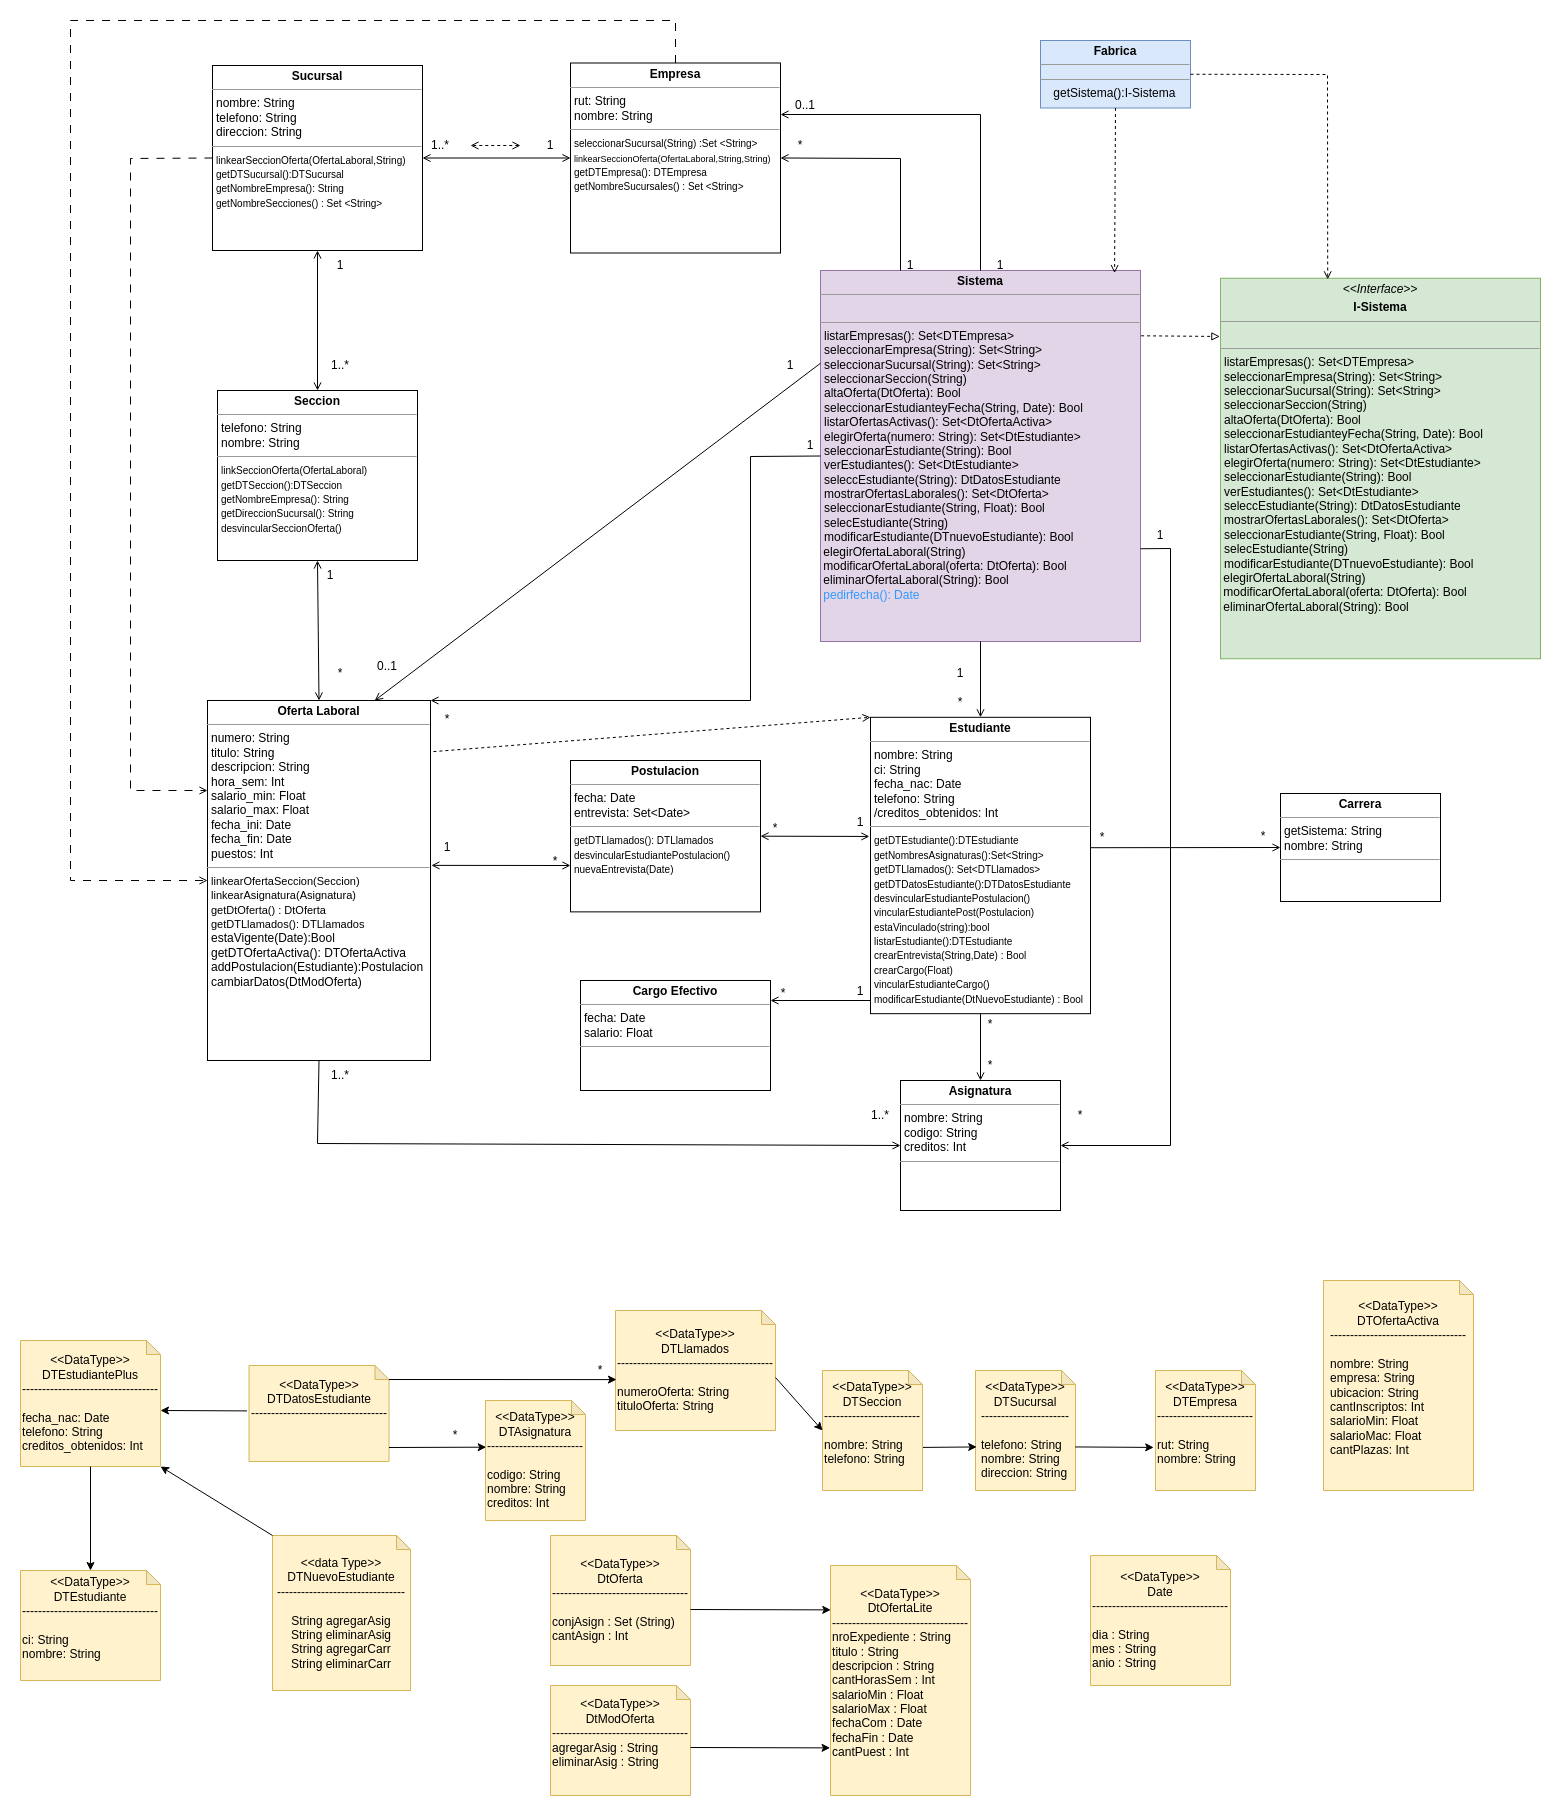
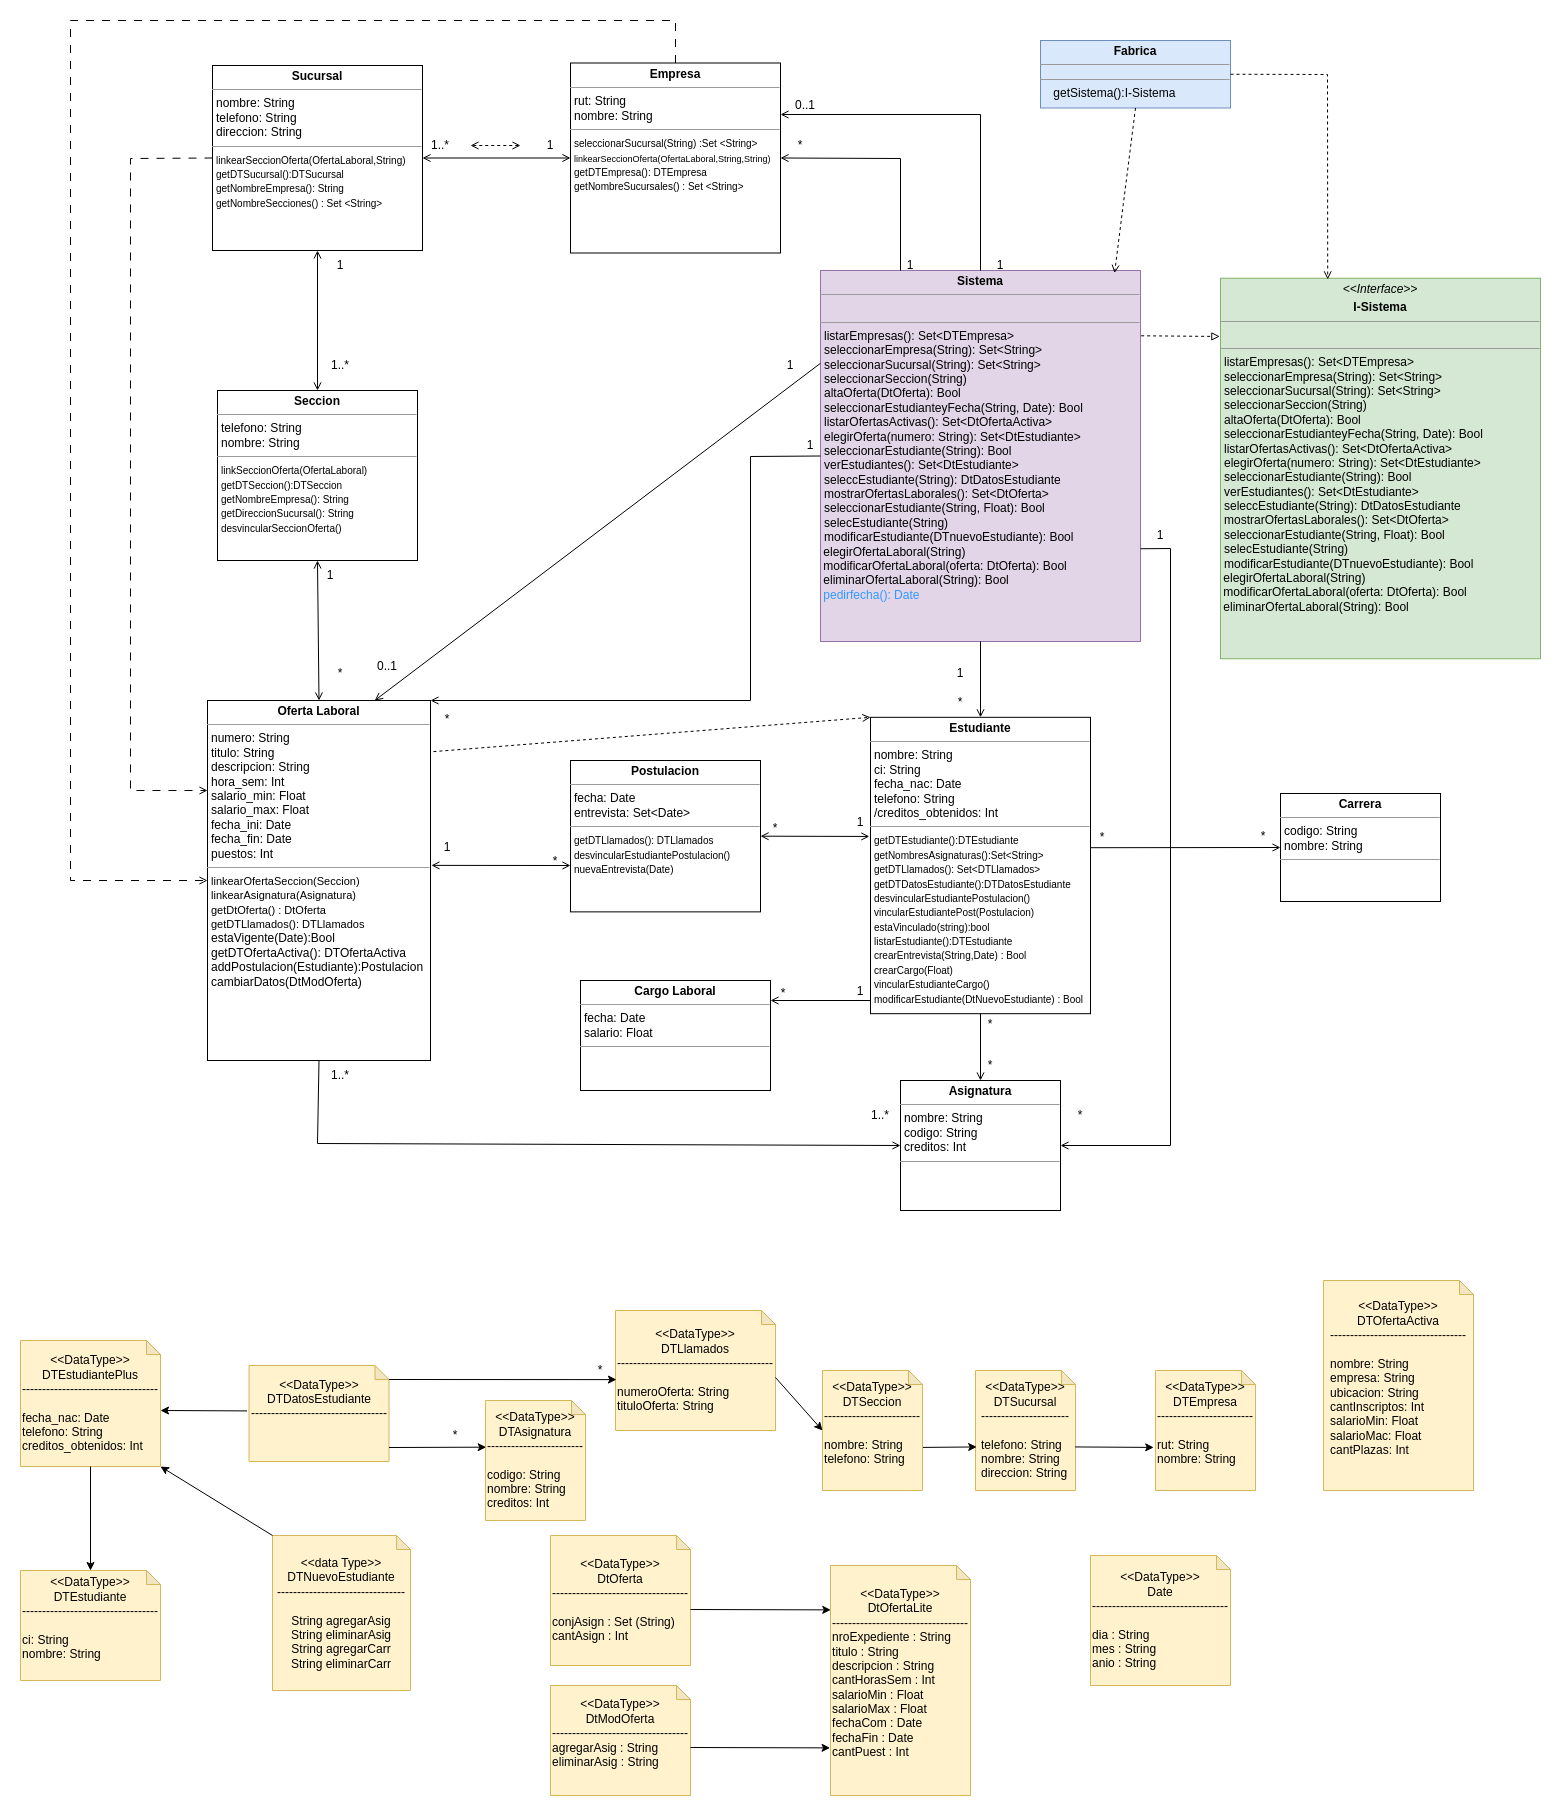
- <mxCell id="45" value="&lt;p style=&quot;margin:0px;margin-top:4px;text-align:center;&quot;&gt;&lt;b&gt;Fabrica&lt;/b&gt;&lt;/p&gt;&lt;hr size=&quot;1&quot;&gt;&lt;div style=&quot;height:2px;&quot;&gt;&lt;/div&gt;&lt;hr size=&quot;1&quot;&gt;&lt;div style=&quot;height:2px;&quot;&gt;&amp;nbsp; &amp;nbsp; getSistema():I-Sistema&lt;/div&gt;" style="verticalAlign=top;align=left;overflow=fill;fontSize=12;fontFamily=Helvetica;html=1;whiteSpace=wrap;fillColor=#dae8fc;strokeColor=#6c8ebf;" vertex="1" parent="1"><mxGeometry x="1040" y="40" width="150" height="67.5" as="geometry" /></mxCell>
+ <mxCell id="45" value="&lt;p style=&quot;margin:0px;margin-top:4px;text-align:center;&quot;&gt;&lt;b&gt;Fabrica&lt;/b&gt;&lt;/p&gt;&lt;hr size=&quot;1&quot;&gt;&lt;div style=&quot;height:2px;&quot;&gt;&lt;/div&gt;&lt;hr size=&quot;1&quot;&gt;&lt;div style=&quot;height:2px;&quot;&gt;&amp;nbsp; &amp;nbsp; getSistema():I-Sistema&lt;/div&gt;" style="verticalAlign=top;align=left;overflow=fill;fontSize=12;fontFamily=Helvetica;html=1;whiteSpace=wrap;fillColor=#dae8fc;strokeColor=#6c8ebf;" vertex="1" parent="1"><mxGeometry x="1040" y="40" width="190" height="67.5" as="geometry" /></mxCell>
- <mxCell id="86" value="&lt;p style=&quot;margin:0px;margin-top:4px;text-align:center;&quot;&gt;&lt;b&gt;Carrera&lt;/b&gt;&lt;br&gt;&lt;/p&gt;&lt;hr size=&quot;1&quot;&gt;&lt;p style=&quot;border-color: var(--border-color); margin: 0px 0px 0px 4px;&quot;&gt;getSistema: String&lt;/p&gt;&lt;p style=&quot;margin:0px;margin-left:4px;&quot;&gt;&lt;/p&gt;&lt;p style=&quot;margin:0px;margin-left:4px;&quot;&gt;nombre: String&lt;/p&gt;&lt;hr size=&quot;1&quot;&gt;&lt;p style=&quot;border-color: var(--border-color); margin: 0px 0px 0px 4px;&quot;&gt;&lt;br&gt;&lt;/p&gt;" style="verticalAlign=top;align=left;overflow=fill;fontSize=12;fontFamily=Helvetica;html=1;whiteSpace=wrap;" vertex="1" parent="1"><mxGeometry x="1280" y="793" width="160" height="108" as="geometry" /></mxCell>
+ <mxCell id="86" value="&lt;p style=&quot;margin:0px;margin-top:4px;text-align:center;&quot;&gt;&lt;b&gt;Carrera&lt;/b&gt;&lt;br&gt;&lt;/p&gt;&lt;hr size=&quot;1&quot;&gt;&lt;p style=&quot;border-color: var(--border-color); margin: 0px 0px 0px 4px;&quot;&gt;codigo: String&lt;/p&gt;&lt;p style=&quot;margin:0px;margin-left:4px;&quot;&gt;&lt;/p&gt;&lt;p style=&quot;margin:0px;margin-left:4px;&quot;&gt;nombre: String&lt;/p&gt;&lt;hr size=&quot;1&quot;&gt;&lt;p style=&quot;border-color: var(--border-color); margin: 0px 0px 0px 4px;&quot;&gt;&lt;br&gt;&lt;/p&gt;" style="verticalAlign=top;align=left;overflow=fill;fontSize=12;fontFamily=Helvetica;html=1;whiteSpace=wrap;" vertex="1" parent="1"><mxGeometry x="1280" y="793" width="160" height="108" as="geometry" /></mxCell>
- <mxCell id="71" value="&lt;p style=&quot;margin: 0px ; margin-top: 4px ; text-align: center&quot;&gt;&lt;b&gt;Cargo Efectivo&lt;br&gt;&lt;/b&gt;&lt;/p&gt;&lt;hr size=&quot;1&quot;&gt;&lt;p style=&quot;margin: 0px ; margin-left: 4px&quot;&gt;fecha: Date&lt;/p&gt;&lt;p style=&quot;margin: 0px 0px 0px 4px&quot;&gt;salario: Float&lt;br&gt;&lt;/p&gt;&lt;hr size=&quot;1&quot;&gt;" style="verticalAlign=top;align=left;overflow=fill;fontSize=12;fontFamily=Helvetica;html=1;whiteSpace=wrap;" vertex="1" parent="1"><mxGeometry x="580" y="980" width="190" height="110" as="geometry" /></mxCell>
+ <mxCell id="71" value="&lt;p style=&quot;margin: 0px ; margin-top: 4px ; text-align: center&quot;&gt;&lt;b&gt;Cargo Laboral&lt;br&gt;&lt;/b&gt;&lt;/p&gt;&lt;hr size=&quot;1&quot;&gt;&lt;p style=&quot;margin: 0px ; margin-left: 4px&quot;&gt;fecha: Date&lt;/p&gt;&lt;p style=&quot;margin: 0px 0px 0px 4px&quot;&gt;salario: Float&lt;br&gt;&lt;/p&gt;&lt;hr size=&quot;1&quot;&gt;" style="verticalAlign=top;align=left;overflow=fill;fontSize=12;fontFamily=Helvetica;html=1;whiteSpace=wrap;" vertex="1" parent="1"><mxGeometry x="580" y="980" width="190" height="110" as="geometry" /></mxCell>
